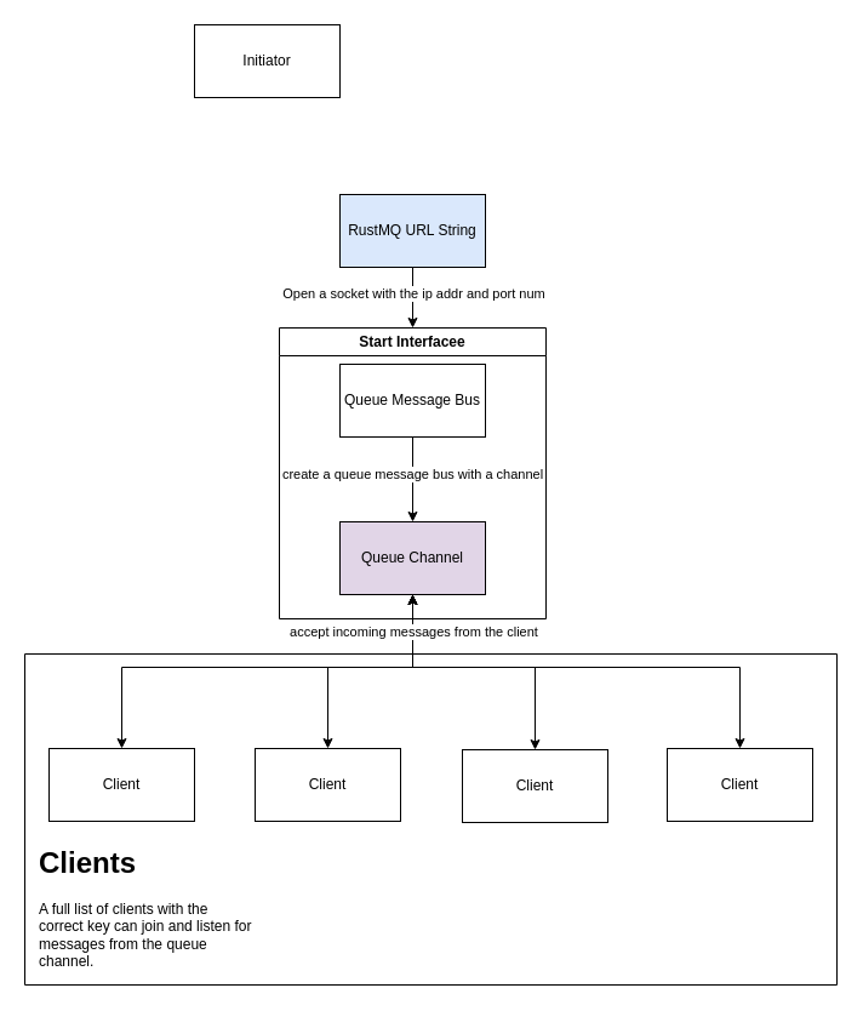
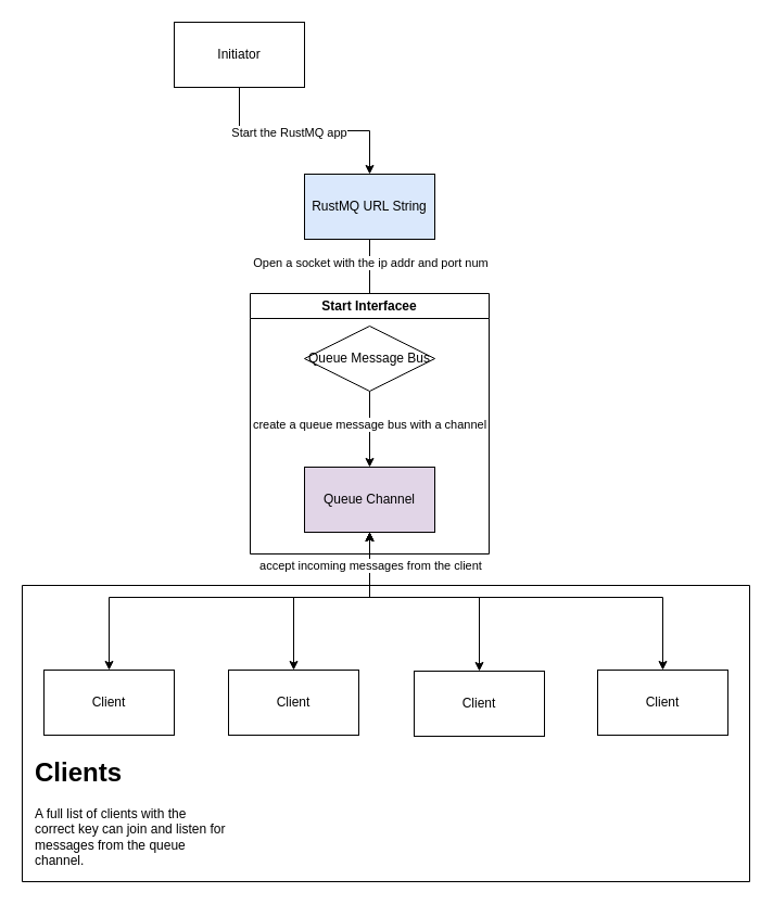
+ <mxCell id="11" style="edgeStyle=orthogonalEdgeStyle;rounded=0;orthogonalLoop=1;jettySize=auto;html=1;exitX=0.5;exitY=1;exitDx=0;exitDy=0;entryX=0.5;entryY=0;entryDx=0;entryDy=0;" parent="1" source="13" target="4" edge="1"><mxGeometry relative="1" as="geometry" /></mxCell>
+ <mxCell id="12" value="Start the RustMQ app" style="edgeLabel;html=1;align=center;verticalAlign=middle;resizable=0;points=[];" vertex="1" connectable="0" parent="11"><mxGeometry x="-0.146" y="-1" relative="1" as="geometry"><mxPoint as="offset" /></mxGeometry></mxCell>
- <mxCell id="2" style="edgeStyle=orthogonalEdgeStyle;rounded=0;orthogonalLoop=1;jettySize=auto;html=1;exitX=0.5;exitY=1;exitDx=0;exitDy=0;entryX=0.5;entryY=0;entryDx=0;entryDy=0;startArrow=none;startFill=0;" parent="1" source="4" target="23" edge="1"><mxGeometry relative="1" as="geometry" /></mxCell>
+ <mxCell id="2" style="edgeStyle=orthogonalEdgeStyle;rounded=0;orthogonalLoop=1;jettySize=auto;html=1;exitX=0.5;exitY=1;exitDx=0;exitDy=0;entryX=0.5;entryY=0;entryDx=0;entryDy=0;startArrow=none;startFill=0;endArrow=none;" parent="1" source="4" target="23" edge="1"><mxGeometry relative="1" as="geometry" /></mxCell>
- <mxCell id="7" value="Queue Message Bus" style="rounded=0;whiteSpace=wrap;html=1;" parent="1" vertex="1"><mxGeometry x="280" y="300" width="120" height="60" as="geometry" /></mxCell>
+ <mxCell id="7" value="Queue Message Bus" style="rhombus;whiteSpace=wrap;html=1;" parent="1" vertex="1"><mxGeometry x="280" y="300" width="120" height="60" as="geometry" /></mxCell>
